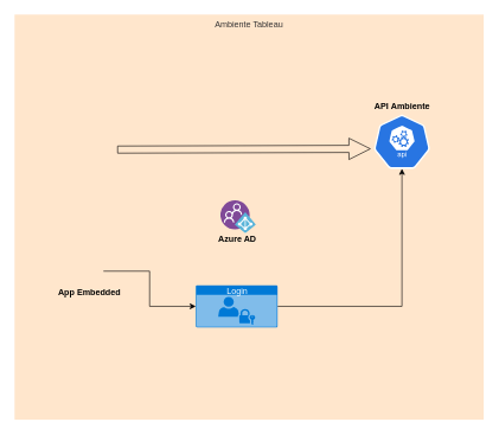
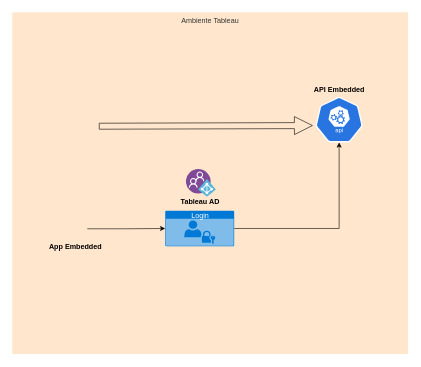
- <mxCell id="8" value="API&amp;nbsp;Ambiente" style="text;html=1;resizable=0;autosize=1;align=center;verticalAlign=middle;points=[];fillColor=none;strokeColor=none;rounded=0;fontStyle=1" vertex="1" parent="1"><mxGeometry x="510" y="135" width="110" height="30" as="geometry" /></mxCell>
+ <mxCell id="8" value="API&amp;nbsp;Embedded" style="text;html=1;resizable=0;autosize=1;align=center;verticalAlign=middle;points=[];fillColor=none;strokeColor=none;rounded=0;fontStyle=1" vertex="1" parent="1"><mxGeometry x="510" y="135" width="110" height="30" as="geometry" /></mxCell>
- <mxCell id="4" value="Azure AD" style="text;html=1;resizable=0;autosize=1;align=center;verticalAlign=middle;points=[];fillColor=none;strokeColor=none;rounded=0;fontStyle=1" vertex="1" parent="1"><mxGeometry x="292.5" y="321" width="80" height="30" as="geometry" /></mxCell>
+ <mxCell id="4" value="Tableau AD" style="text;html=1;resizable=0;autosize=1;align=center;verticalAlign=middle;points=[];fillColor=none;strokeColor=none;rounded=0;fontStyle=1" vertex="1" parent="1"><mxGeometry x="292.5" y="321" width="80" height="30" as="geometry" /></mxCell>
- <mxCell id="13" value="Login" style="html=1;strokeColor=none;fillColor=#0079D6;labelPosition=center;verticalLabelPosition=middle;verticalAlign=top;align=center;fontSize=12;outlineConnect=0;spacingTop=-6;fontColor=#FFFFFF;sketch=0;shape=mxgraph.sitemap.login;" vertex="1" parent="1"><mxGeometry x="275" y="401" width="115" height="59" as="geometry" /></mxCell>
+ <mxCell id="13" value="Login" style="html=1;strokeColor=none;fillColor=#0079D6;labelPosition=center;verticalLabelPosition=middle;verticalAlign=top;align=center;fontSize=12;outlineConnect=0;spacingTop=-6;fontColor=#FFFFFF;sketch=0;shape=mxgraph.sitemap.login;" vertex="1" parent="1"><mxGeometry x="275" y="351" width="115" height="59" as="geometry" /></mxCell>
